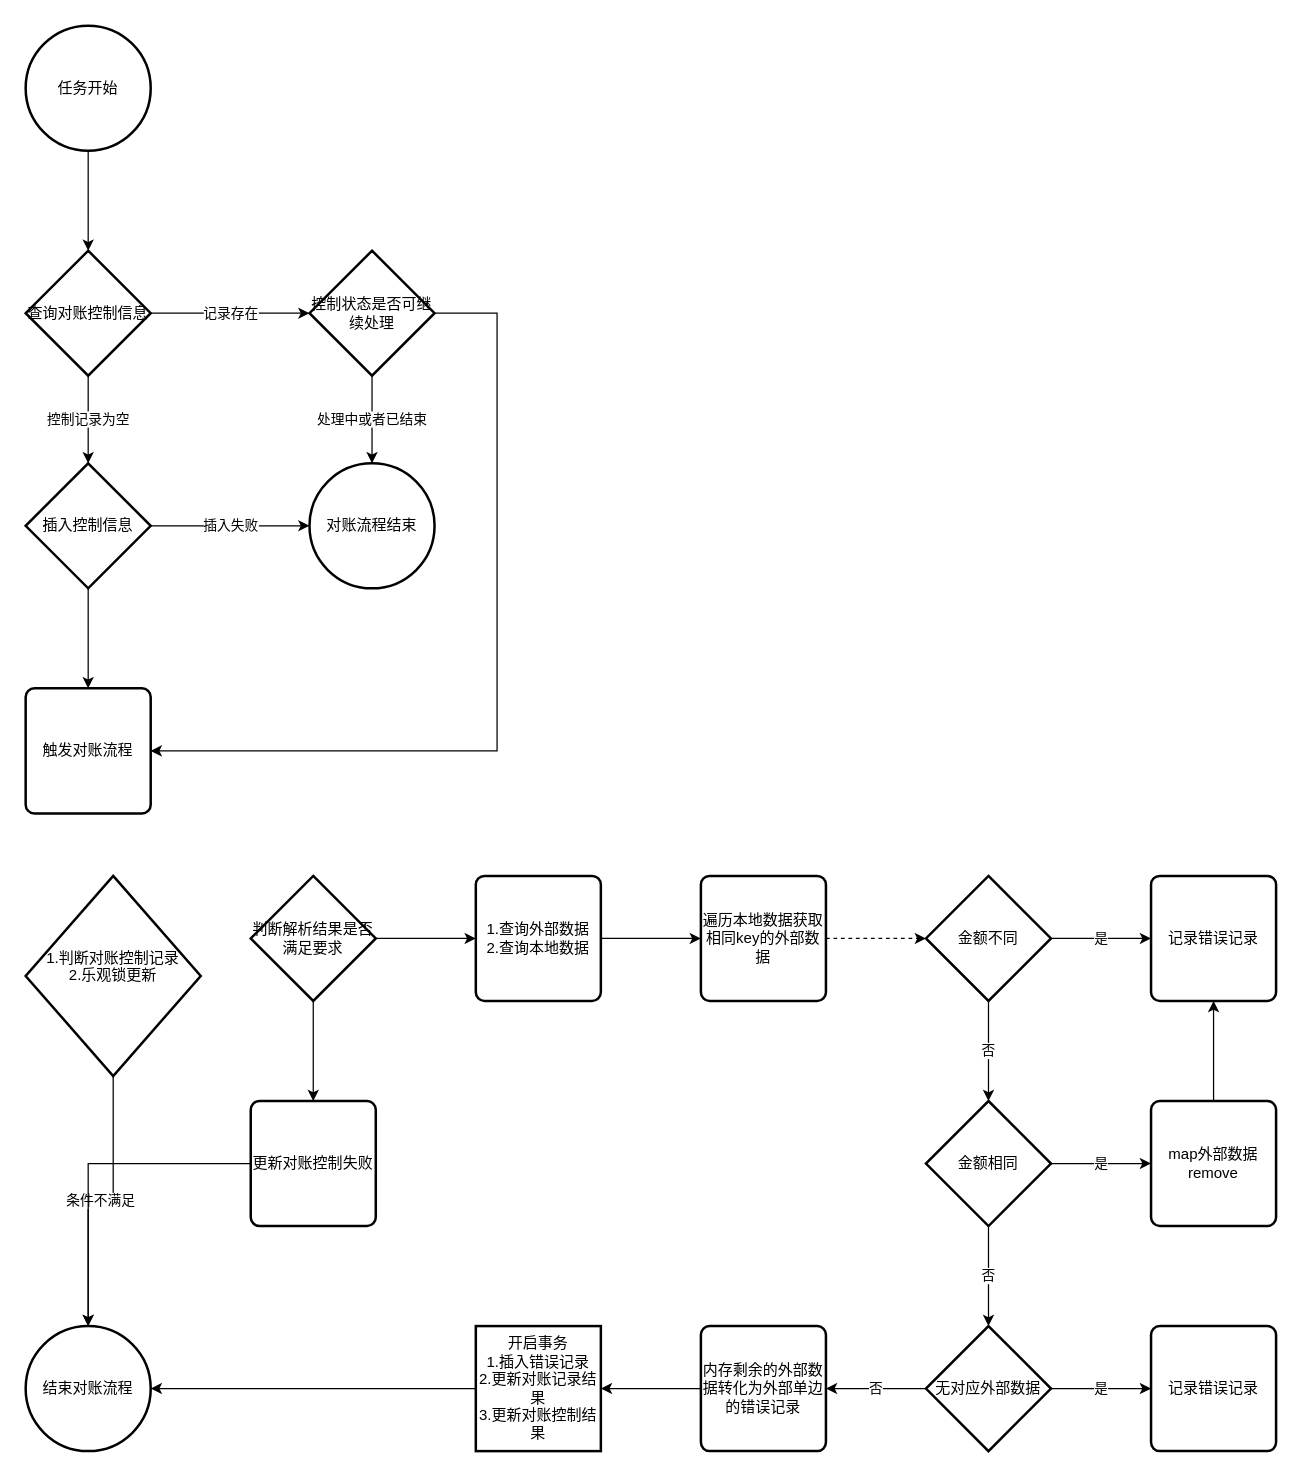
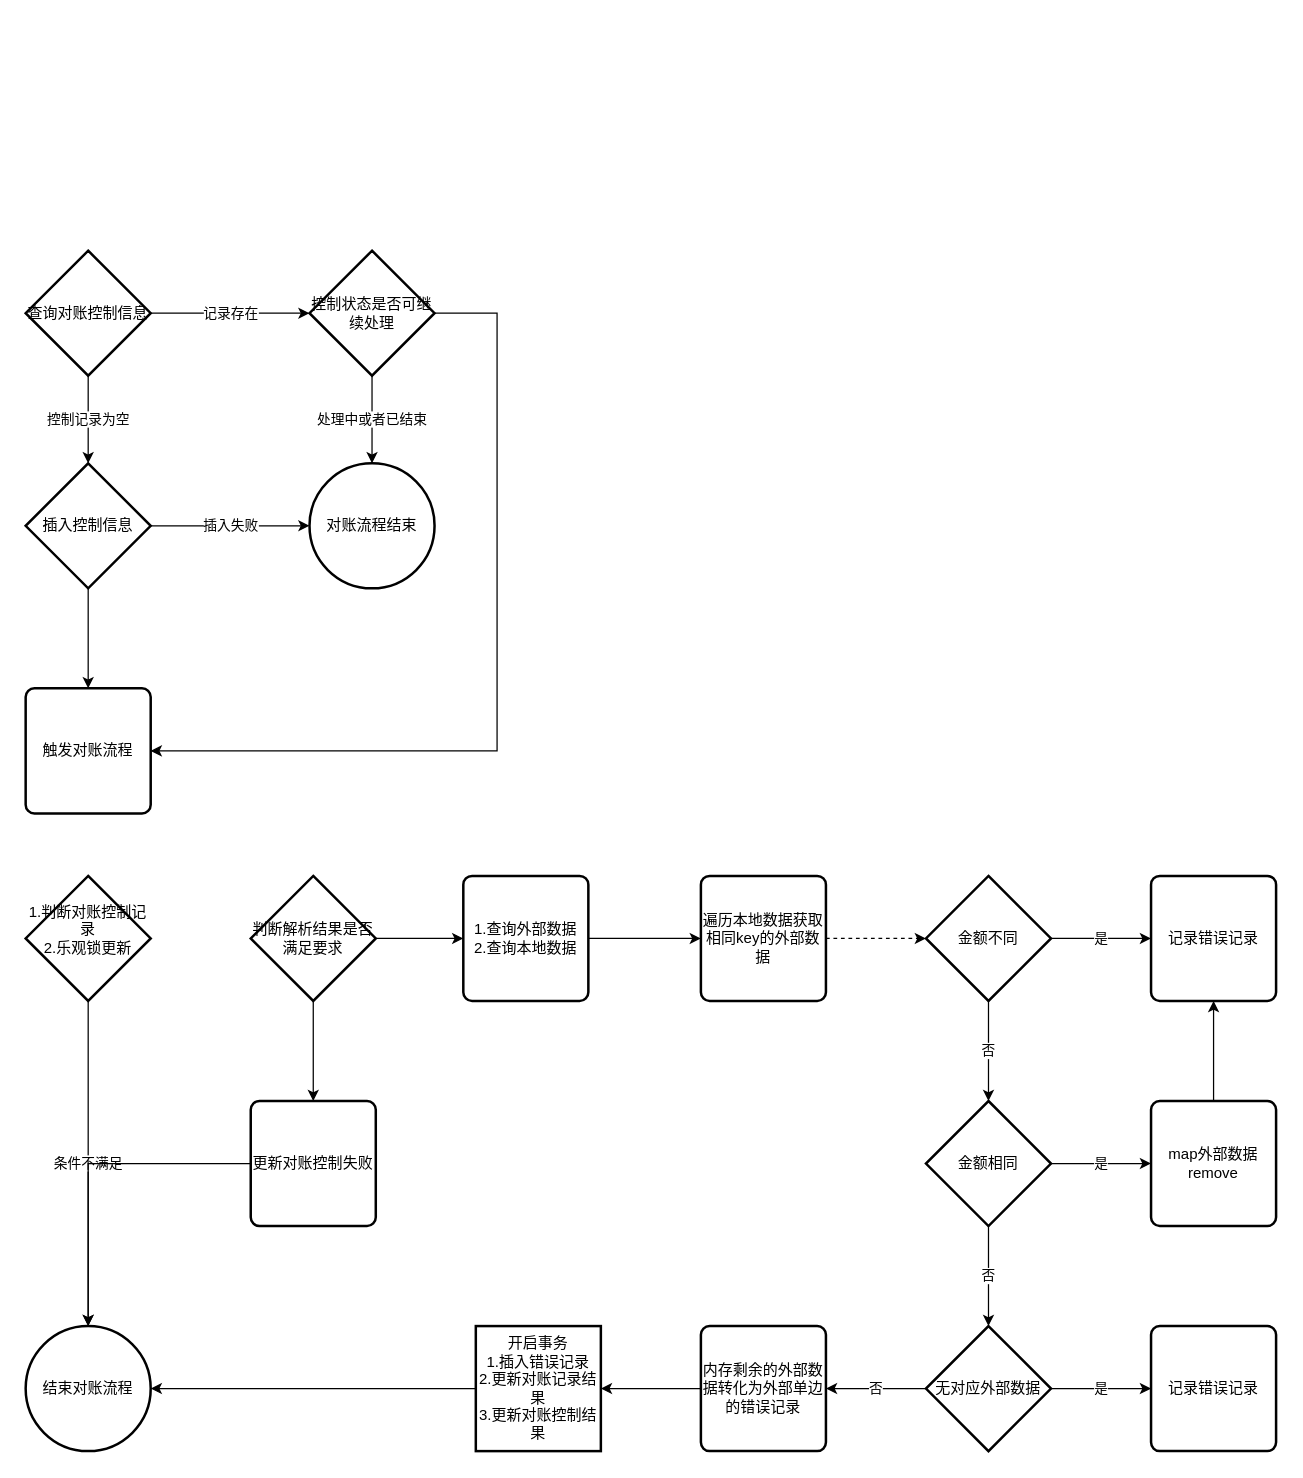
- <mxCell id="3" value="任务开始" style="strokeWidth=2;html=1;shape=mxgraph.flowchart.start_2;whiteSpace=wrap;" parent="1" vertex="1"><mxGeometry x="20" y="20" width="100" height="100" as="geometry" /></mxCell>
- <mxCell id="2" value="" style="edgeStyle=orthogonalEdgeStyle;rounded=0;orthogonalLoop=1;jettySize=auto;html=1;" parent="1" source="3" target="6" edge="1"><mxGeometry relative="1" as="geometry" /></mxCell>
- <mxCell id="20" value="&lt;div&gt;1.查询外部数据&lt;/div&gt;&lt;div&gt;2.查询本地数据&lt;br&gt;&lt;/div&gt;" style="rounded=1;whiteSpace=wrap;html=1;absoluteArcSize=1;arcSize=14;strokeWidth=2;fontFamily=Helvetica;fontSize=12;fontColor=#000000;align=center;strokeColor=#000000;fillColor=#ffffff;" parent="1" vertex="1"><mxGeometry x="380" y="700" width="100" height="100" as="geometry" /></mxCell>
+ <mxCell id="20" value="&lt;div&gt;1.查询外部数据&lt;/div&gt;&lt;div&gt;2.查询本地数据&lt;br&gt;&lt;/div&gt;" style="rounded=1;whiteSpace=wrap;html=1;absoluteArcSize=1;arcSize=14;strokeWidth=2;fontFamily=Helvetica;fontSize=12;fontColor=#000000;align=center;strokeColor=#000000;fillColor=#ffffff;" parent="1" vertex="1"><mxGeometry x="370" y="700" width="100" height="100" as="geometry" /></mxCell>
- <mxCell id="13" value="&lt;div&gt;1.判断对账控制记录&lt;/div&gt;&lt;div&gt;2.乐观锁更新&lt;/div&gt;&lt;div&gt;&lt;br&gt;&lt;/div&gt;" style="strokeWidth=2;html=1;shape=mxgraph.flowchart.decision;whiteSpace=wrap;fontFamily=Helvetica;fontSize=12;fontColor=#000000;align=center;strokeColor=#000000;fillColor=#ffffff;" parent="1" vertex="1"><mxGeometry x="20" y="700" width="140" height="160" as="geometry" /></mxCell>
+ <mxCell id="13" value="&lt;div&gt;1.判断对账控制记录&lt;/div&gt;&lt;div&gt;2.乐观锁更新&lt;/div&gt;&lt;div&gt;&lt;br&gt;&lt;/div&gt;" style="strokeWidth=2;html=1;shape=mxgraph.flowchart.decision;whiteSpace=wrap;fontFamily=Helvetica;fontSize=12;fontColor=#000000;align=center;strokeColor=#000000;fillColor=#ffffff;" parent="1" vertex="1"><mxGeometry x="20" y="700" width="100" height="100" as="geometry" /></mxCell>
